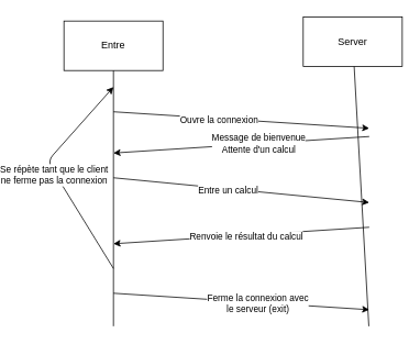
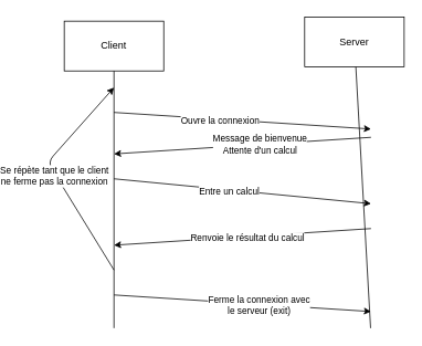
- <mxCell id="2" value="Entre" style="rounded=0;whiteSpace=wrap;html=1;" vertex="1" parent="1"><mxGeometry x="40" y="25" width="120" height="60" as="geometry" /></mxCell>
+ <mxCell id="2" value="Client" style="rounded=0;whiteSpace=wrap;html=1;" vertex="1" parent="1"><mxGeometry x="40" y="25" width="120" height="60" as="geometry" /></mxCell>
